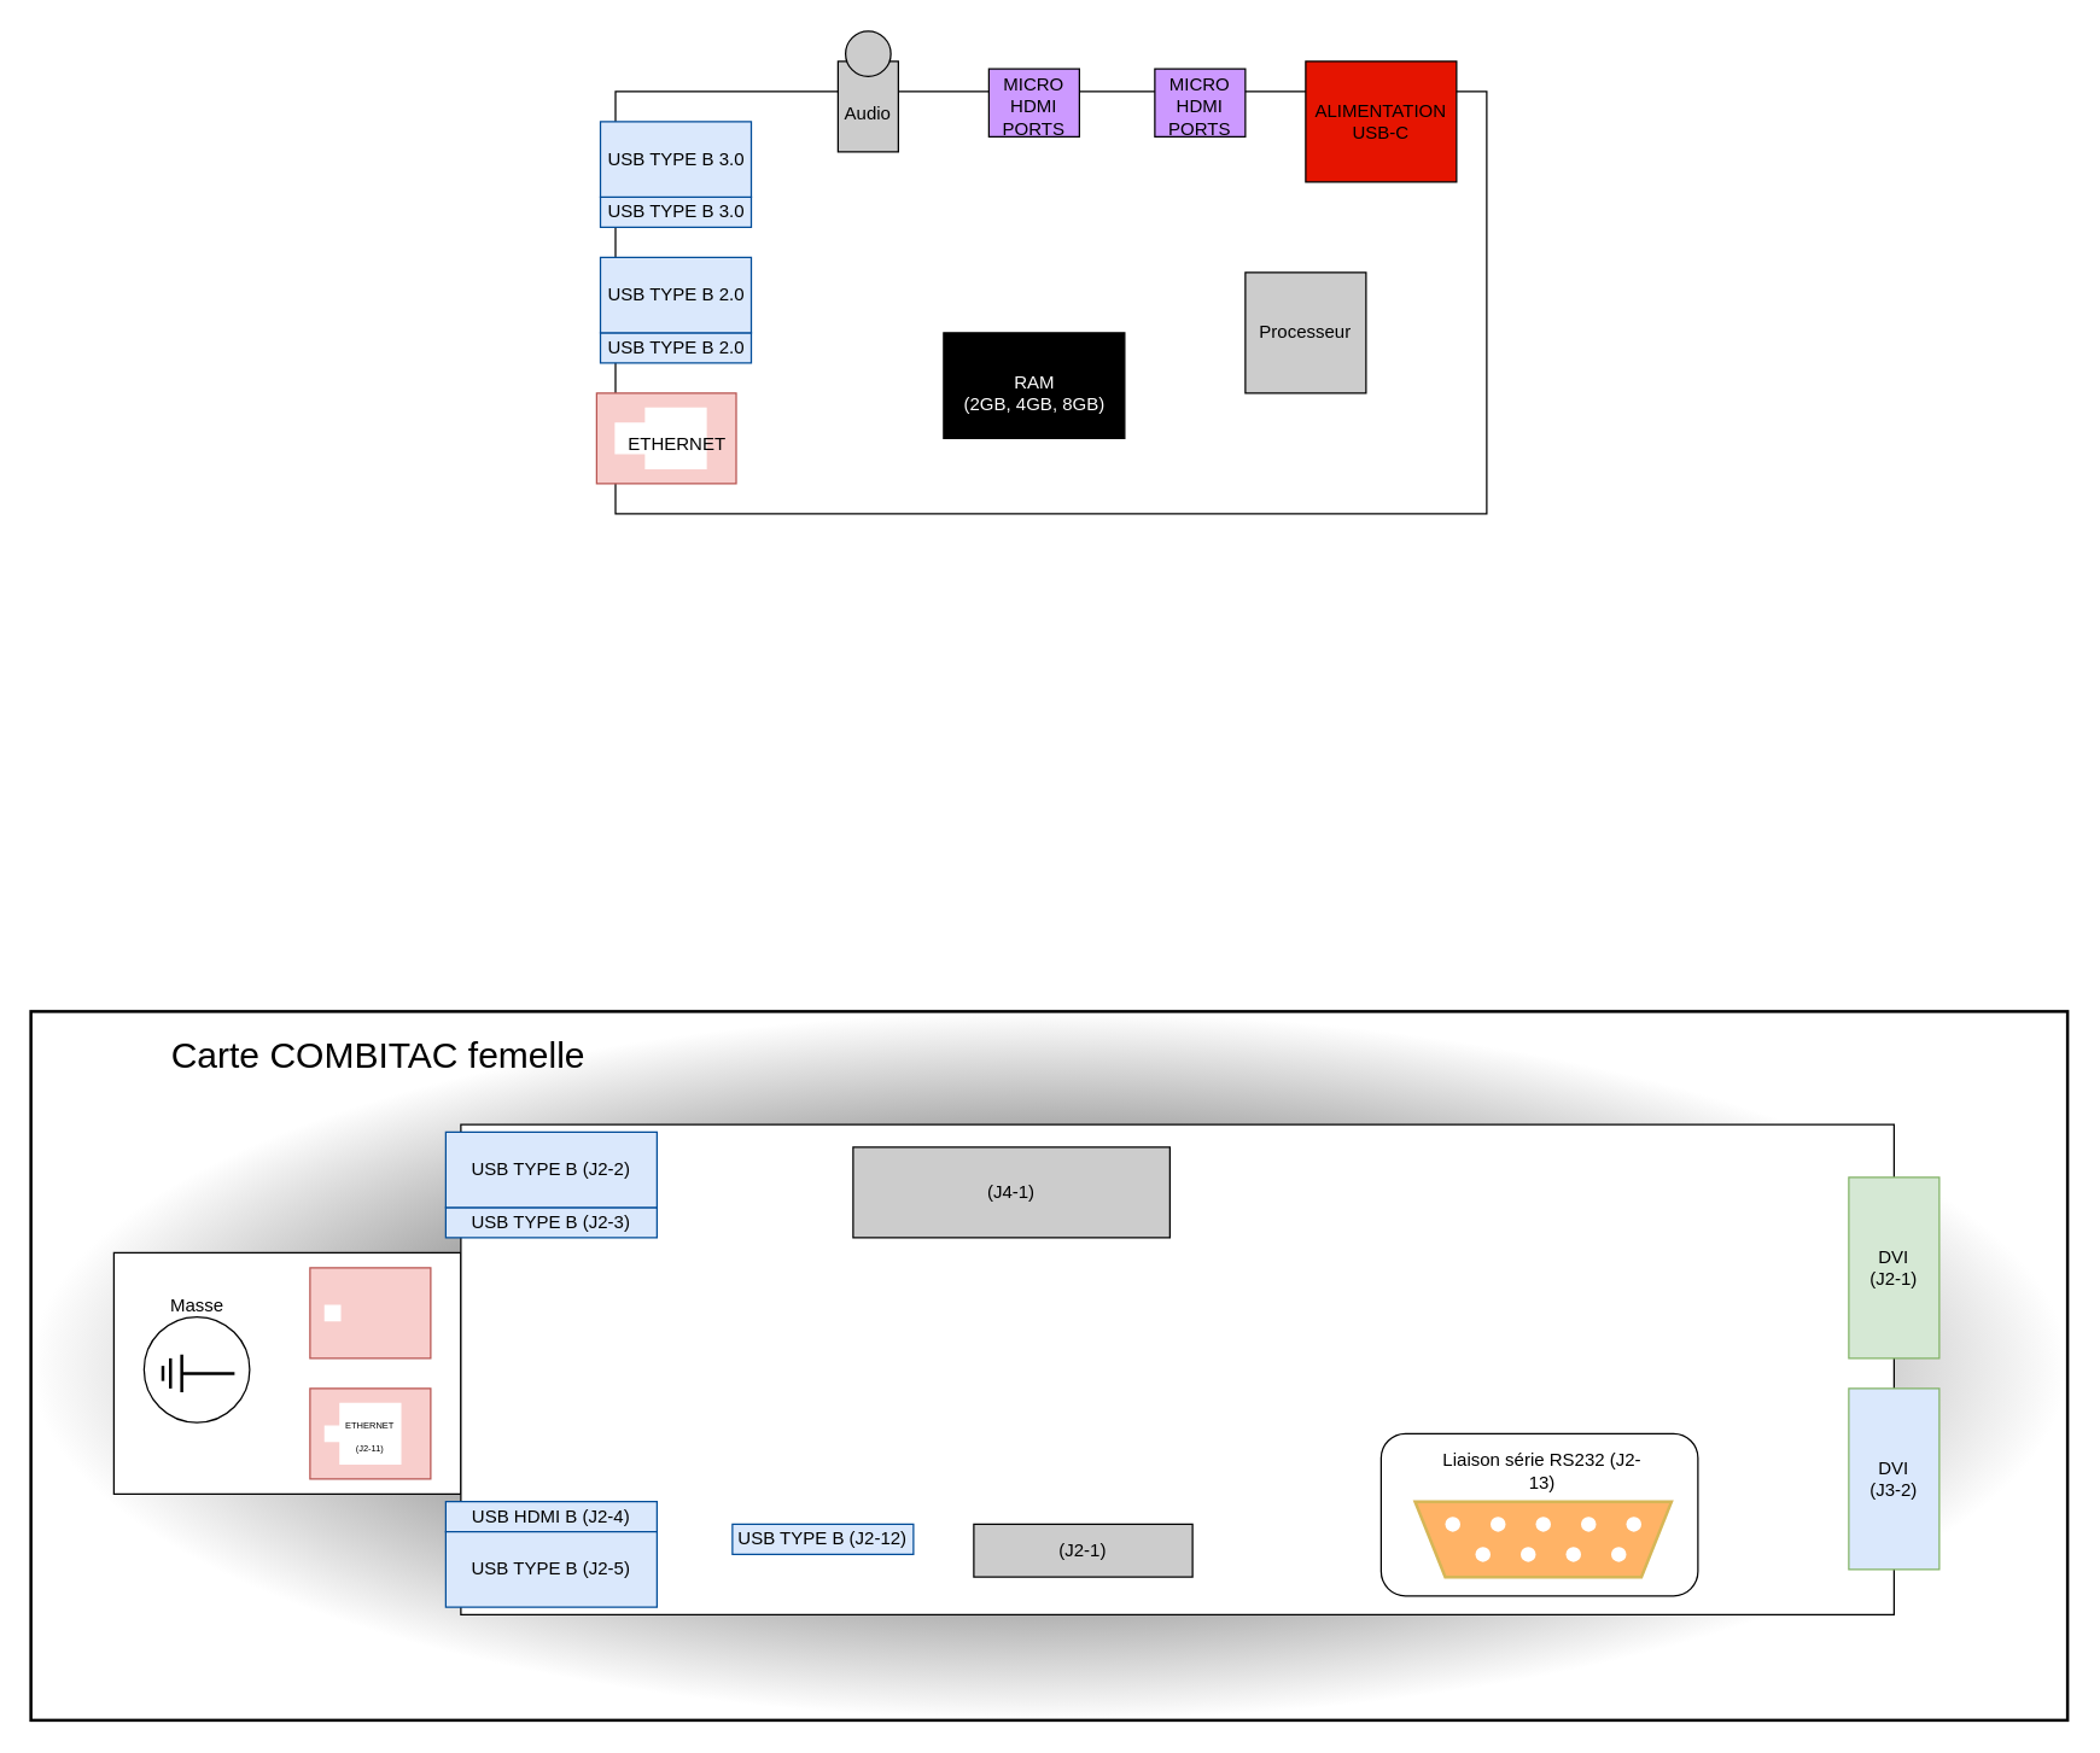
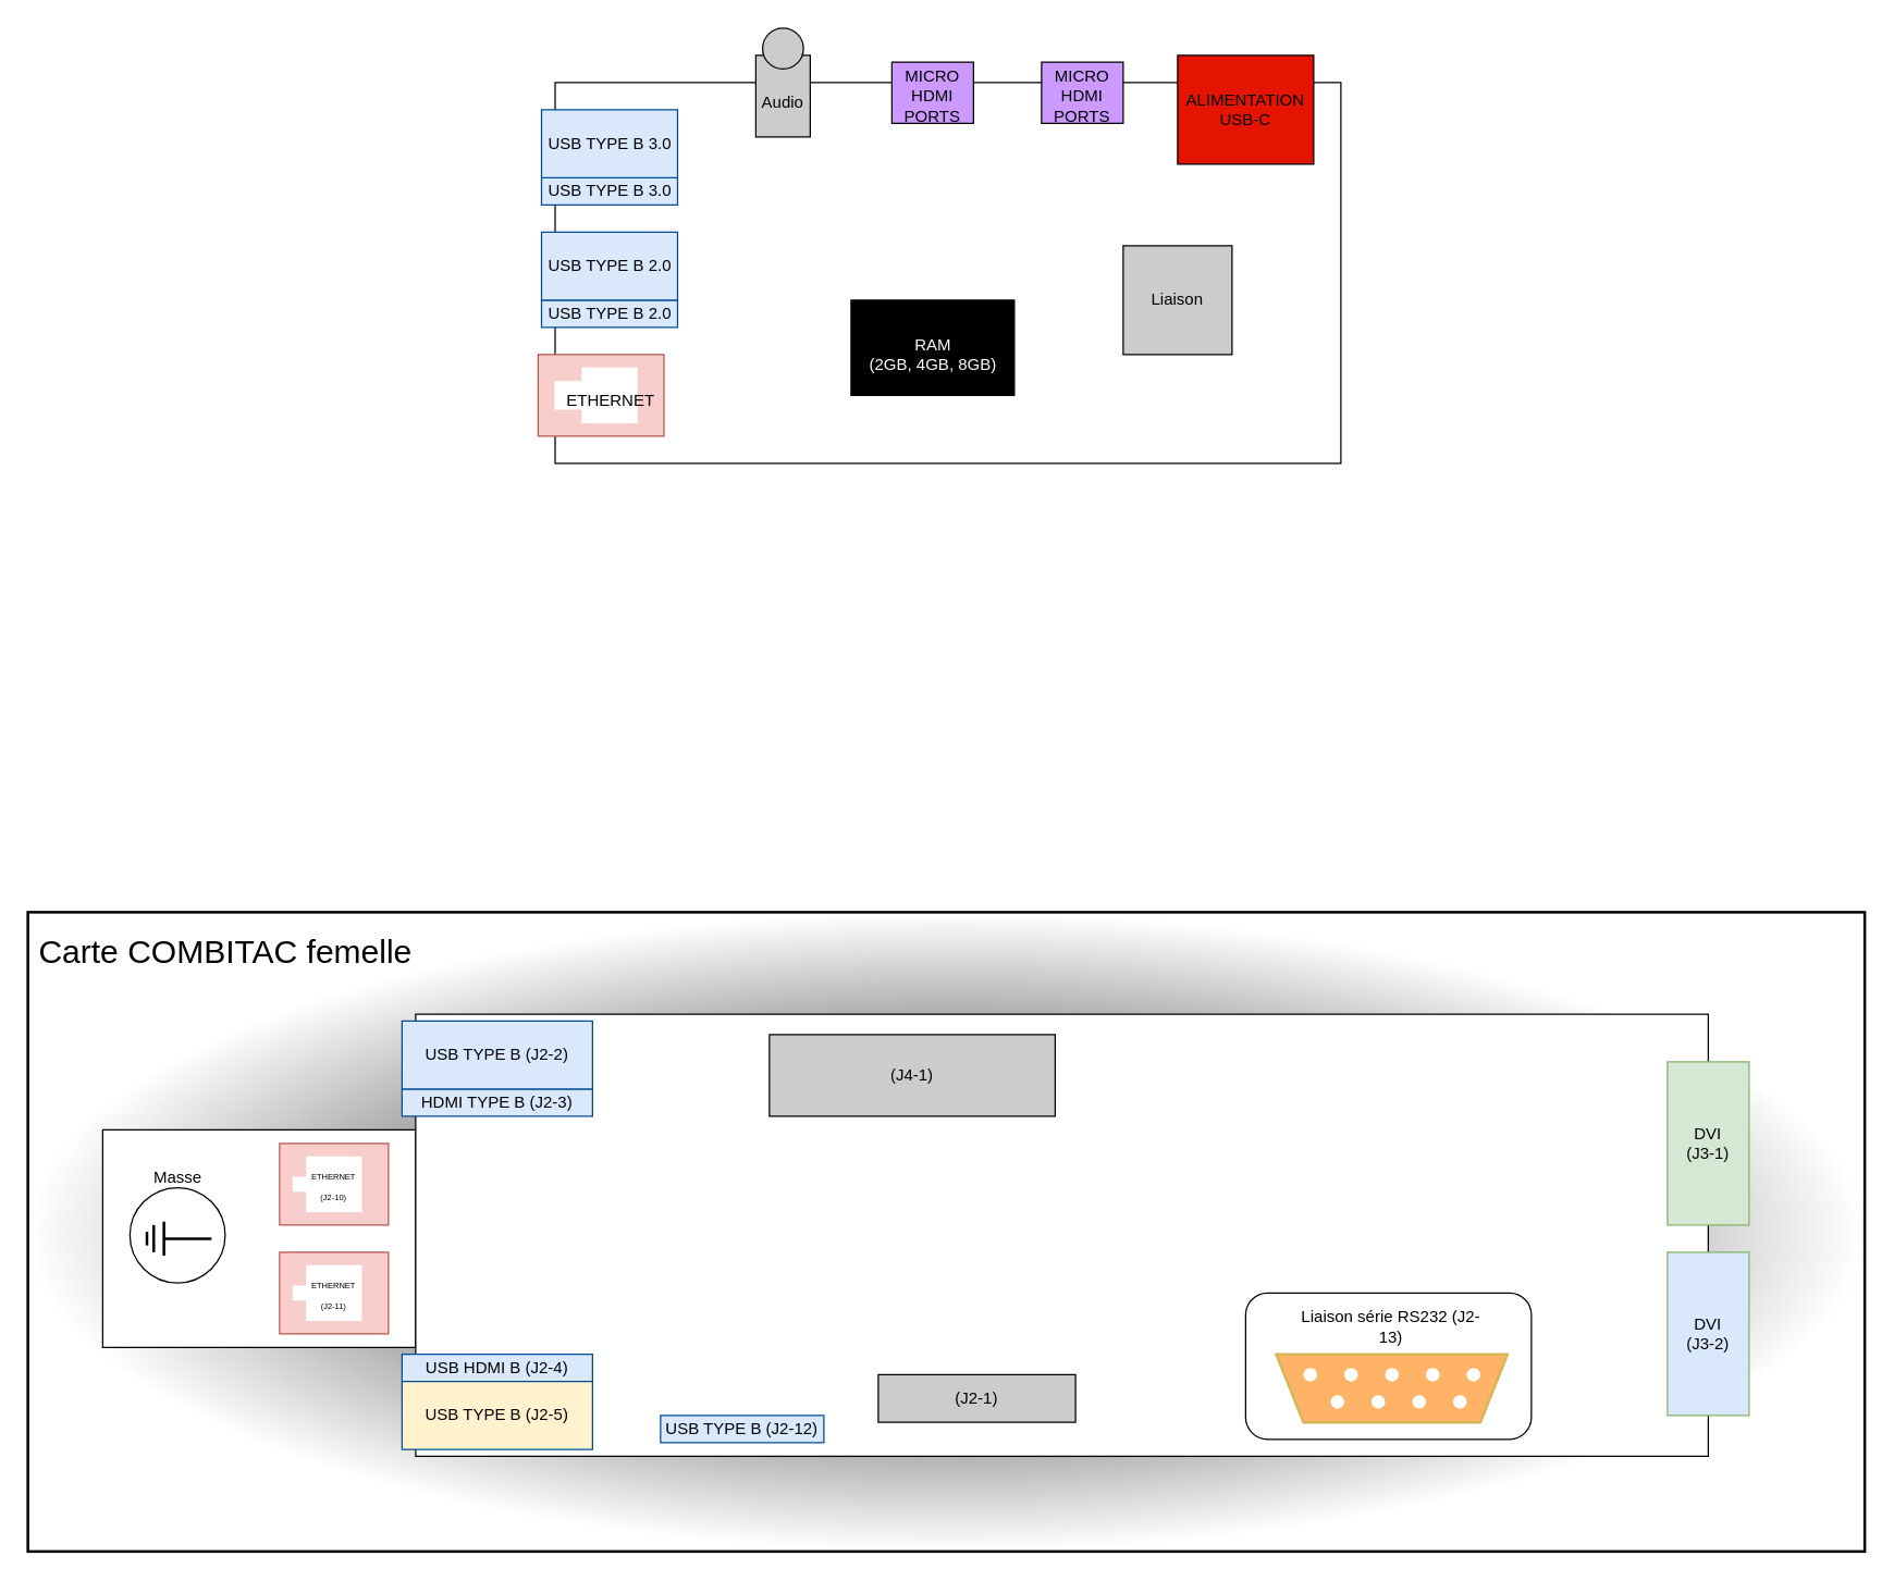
- <mxCell id="62" value="Processeur" style="text;html=1;strokeColor=none;fillColor=none;align=center;verticalAlign=middle;whiteSpace=wrap;rounded=0;fontSize=12;fontColor=#000000;" vertex="1" parent="1"><mxGeometry x="835" y="205" width="60" height="30" as="geometry" /></mxCell>
+ <mxCell id="62" value="Liaison" style="text;html=1;strokeColor=none;fillColor=none;align=center;verticalAlign=middle;whiteSpace=wrap;rounded=0;fontSize=12;fontColor=#000000;" vertex="1" parent="1"><mxGeometry x="835" y="205" width="60" height="30" as="geometry" /></mxCell>
- <mxCell id="39" value="&lt;font style=&quot;font-size: 24px&quot;&gt;Carte COMBITAC femelle&lt;br&gt;&lt;/font&gt;" style="text;html=1;resizable=0;autosize=1;align=center;verticalAlign=middle;points=[];fillColor=none;strokeColor=none;rounded=0;fontSize=12;fontColor=#000000;" vertex="1" parent="1"><mxGeometry x="105" y="690" width="290" height="20" as="geometry" /></mxCell>
+ <mxCell id="39" value="&lt;font style=&quot;font-size: 24px&quot;&gt;Carte COMBITAC femelle&lt;br&gt;&lt;/font&gt;" style="text;html=1;resizable=0;autosize=1;align=center;verticalAlign=middle;points=[];fillColor=none;strokeColor=none;rounded=0;fontSize=12;fontColor=#000000;" vertex="1" parent="1"><mxGeometry x="20" y="690" width="290" height="20" as="geometry" /></mxCell>
- <mxCell id="8" value="USB TYPE B (J2-3)" style="rounded=0;whiteSpace=wrap;html=1;direction=south;fillColor=#dae8fc;strokeColor=#004C99;strokeWidth=1;" vertex="1" parent="1"><mxGeometry x="295" y="800" width="140" height="20" as="geometry" /></mxCell>
+ <mxCell id="8" value="HDMI TYPE B (J2-3)" style="rounded=0;whiteSpace=wrap;html=1;direction=south;fillColor=#dae8fc;strokeColor=#004C99;strokeWidth=1;" vertex="1" parent="1"><mxGeometry x="295" y="800" width="140" height="20" as="geometry" /></mxCell>
- <mxCell id="31" value="&lt;div&gt;DVI&lt;/div&gt;&lt;div&gt;(J2-1)&lt;br&gt;&lt;/div&gt;" style="rounded=0;whiteSpace=wrap;html=1;fontSize=12;strokeColor=#82b366;strokeWidth=1;fillColor=#d5e8d4;direction=south;" vertex="1" parent="1"><mxGeometry x="1225" y="780" width="60" height="120" as="geometry" /></mxCell>
+ <mxCell id="31" value="&lt;div&gt;DVI&lt;/div&gt;&lt;div&gt;(J3-1)&lt;br&gt;&lt;/div&gt;" style="rounded=0;whiteSpace=wrap;html=1;fontSize=12;strokeColor=#82b366;strokeWidth=1;fillColor=#d5e8d4;direction=south;" vertex="1" parent="1"><mxGeometry x="1225" y="780" width="60" height="120" as="geometry" /></mxCell>
+ <mxCell id="11" value="&lt;div&gt;&lt;font style=&quot;font-size: 6px&quot;&gt;ETHERNET&lt;/font&gt;&lt;/div&gt;&lt;div&gt;&lt;font style=&quot;font-size: 6px&quot;&gt;(J2-10)&lt;br&gt;&lt;/font&gt;&lt;/div&gt;" style="whiteSpace=wrap;html=1;aspect=fixed;fontColor=#000000;strokeColor=#FFFFFF;strokeWidth=1;fillColor=#FFFFFF;" vertex="1" parent="1"><mxGeometry x="225" y="850" width="40" height="40" as="geometry" /></mxCell>
- <mxCell id="5" value="USB TYPE B (J2-12)" style="rounded=0;whiteSpace=wrap;html=1;fillColor=#dae8fc;strokeColor=#004C99;strokeWidth=1;" parent="1" vertex="1"><mxGeometry x="485" y="1010" width="120" height="20" as="geometry" /></mxCell>
+ <mxCell id="5" value="USB TYPE B (J2-12)" style="rounded=0;whiteSpace=wrap;html=1;fillColor=#dae8fc;strokeColor=#004C99;strokeWidth=1;" parent="1" vertex="1"><mxGeometry x="485" y="1040" width="120" height="20" as="geometry" /></mxCell>
- <mxCell id="7" value="USB TYPE B (J2-5)" style="rounded=0;whiteSpace=wrap;html=1;direction=south;fillColor=#dae8fc;strokeColor=#004C99;strokeWidth=1;" vertex="1" parent="1"><mxGeometry x="295" y="1015" width="140" height="50" as="geometry" /></mxCell>
+ <mxCell id="7" value="USB TYPE B (J2-5)" style="rounded=0;whiteSpace=wrap;html=1;direction=south;fillColor=#fff2cc;strokeColor=#004C99;strokeWidth=1;" vertex="1" parent="1"><mxGeometry x="295" y="1015" width="140" height="50" as="geometry" /></mxCell>
